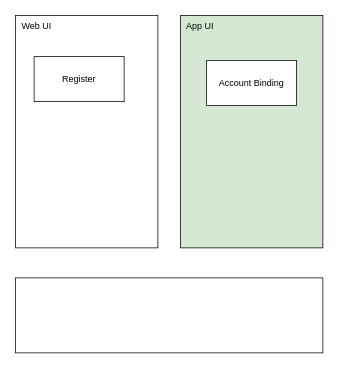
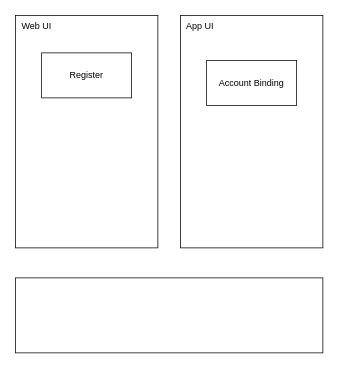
- <mxCell id="5" value="Register" style="rounded=0;whiteSpace=wrap;html=1;" vertex="1" parent="1"><mxGeometry x="45" y="75" width="120" height="60" as="geometry" /></mxCell>
+ <mxCell id="5" value="Register" style="rounded=0;whiteSpace=wrap;html=1;" vertex="1" parent="1"><mxGeometry x="55" y="70" width="120" height="60" as="geometry" /></mxCell>
- <mxCell id="3" value="&amp;nbsp; App UI" style="rounded=0;whiteSpace=wrap;html=1;align=left;verticalAlign=top;fillColor=#d5e8d4;" vertex="1" parent="1"><mxGeometry x="240" y="20" width="190" height="310" as="geometry" /></mxCell>
+ <mxCell id="3" value="&amp;nbsp; App UI" style="rounded=0;whiteSpace=wrap;html=1;align=left;verticalAlign=top;" vertex="1" parent="1"><mxGeometry x="240" y="20" width="190" height="310" as="geometry" /></mxCell>
